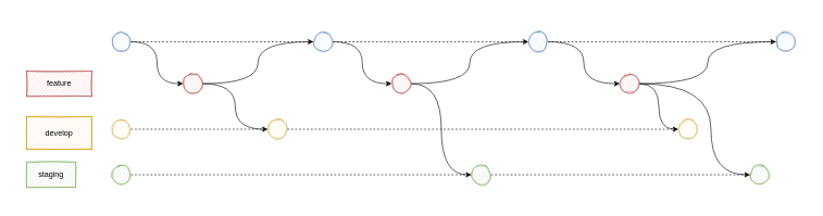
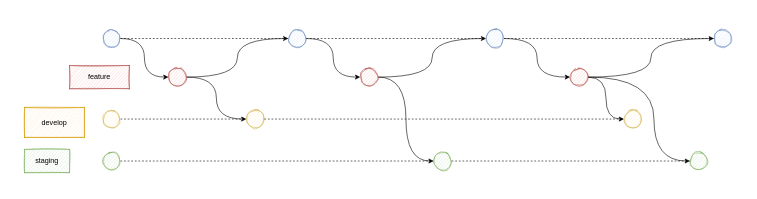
- <mxCell id="3" value="feature" style="whiteSpace=wrap;html=1;fillColor=#f8cecc;strokeColor=#b85450;sketch=1;" parent="1" vertex="1"><mxGeometry x="40" y="108.75" width="100" height="38.75" as="geometry" /></mxCell>
+ <mxCell id="3" value="feature" style="whiteSpace=wrap;html=1;fillColor=#f8cecc;strokeColor=#b85450;sketch=1;" parent="1" vertex="1"><mxGeometry x="115" y="108.75" width="100" height="38.75" as="geometry" /></mxCell>
